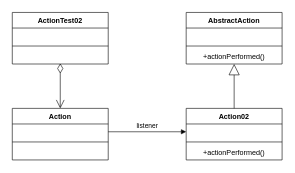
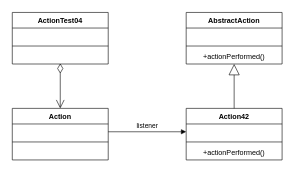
- <mxCell id="2" value="ActionTest02" style="swimlane;fontStyle=1;align=center;verticalAlign=top;childLayout=stackLayout;horizontal=1;startSize=26;horizontalStack=0;resizeParent=1;resizeParentMax=0;resizeLast=0;collapsible=1;marginBottom=0;" vertex="1" parent="1"><mxGeometry x="20" y="20" width="160" height="86" as="geometry" /></mxCell>
+ <mxCell id="2" value="ActionTest04" style="swimlane;fontStyle=1;align=center;verticalAlign=top;childLayout=stackLayout;horizontal=1;startSize=26;horizontalStack=0;resizeParent=1;resizeParentMax=0;resizeLast=0;collapsible=1;marginBottom=0;" vertex="1" parent="1"><mxGeometry x="20" y="20" width="160" height="86" as="geometry" /></mxCell>
- <mxCell id="12" value="Action02" style="swimlane;fontStyle=1;align=center;verticalAlign=top;childLayout=stackLayout;horizontal=1;startSize=26;horizontalStack=0;resizeParent=1;resizeParentMax=0;resizeLast=0;collapsible=1;marginBottom=0;" vertex="1" parent="1"><mxGeometry x="310" y="180" width="160" height="86" as="geometry" /></mxCell>
+ <mxCell id="12" value="Action42" style="swimlane;fontStyle=1;align=center;verticalAlign=top;childLayout=stackLayout;horizontal=1;startSize=26;horizontalStack=0;resizeParent=1;resizeParentMax=0;resizeLast=0;collapsible=1;marginBottom=0;" vertex="1" parent="1"><mxGeometry x="310" y="180" width="160" height="86" as="geometry" /></mxCell>
